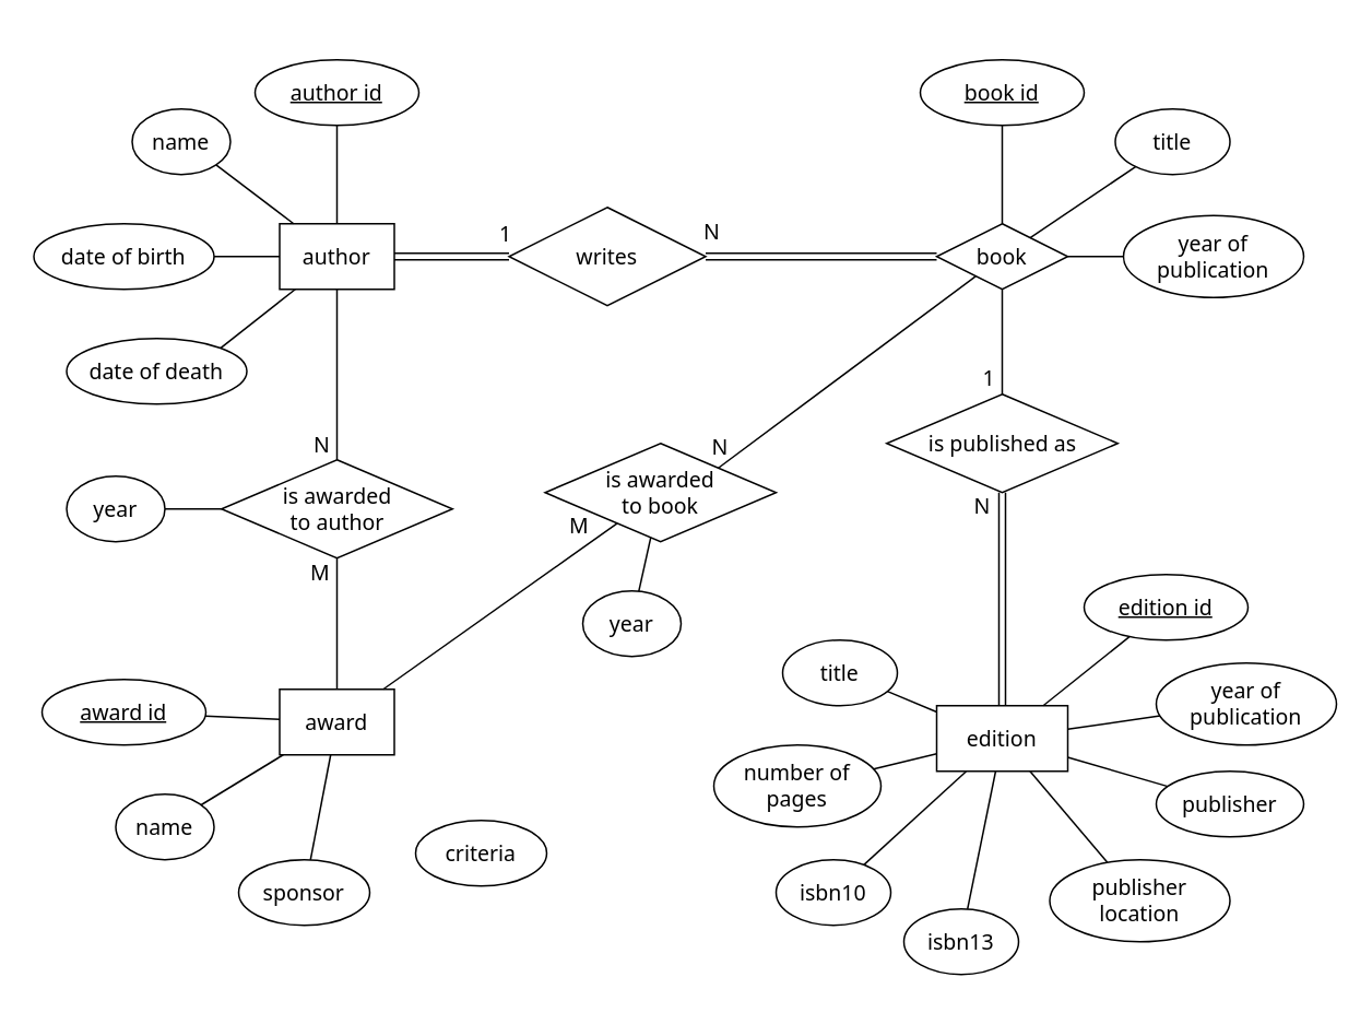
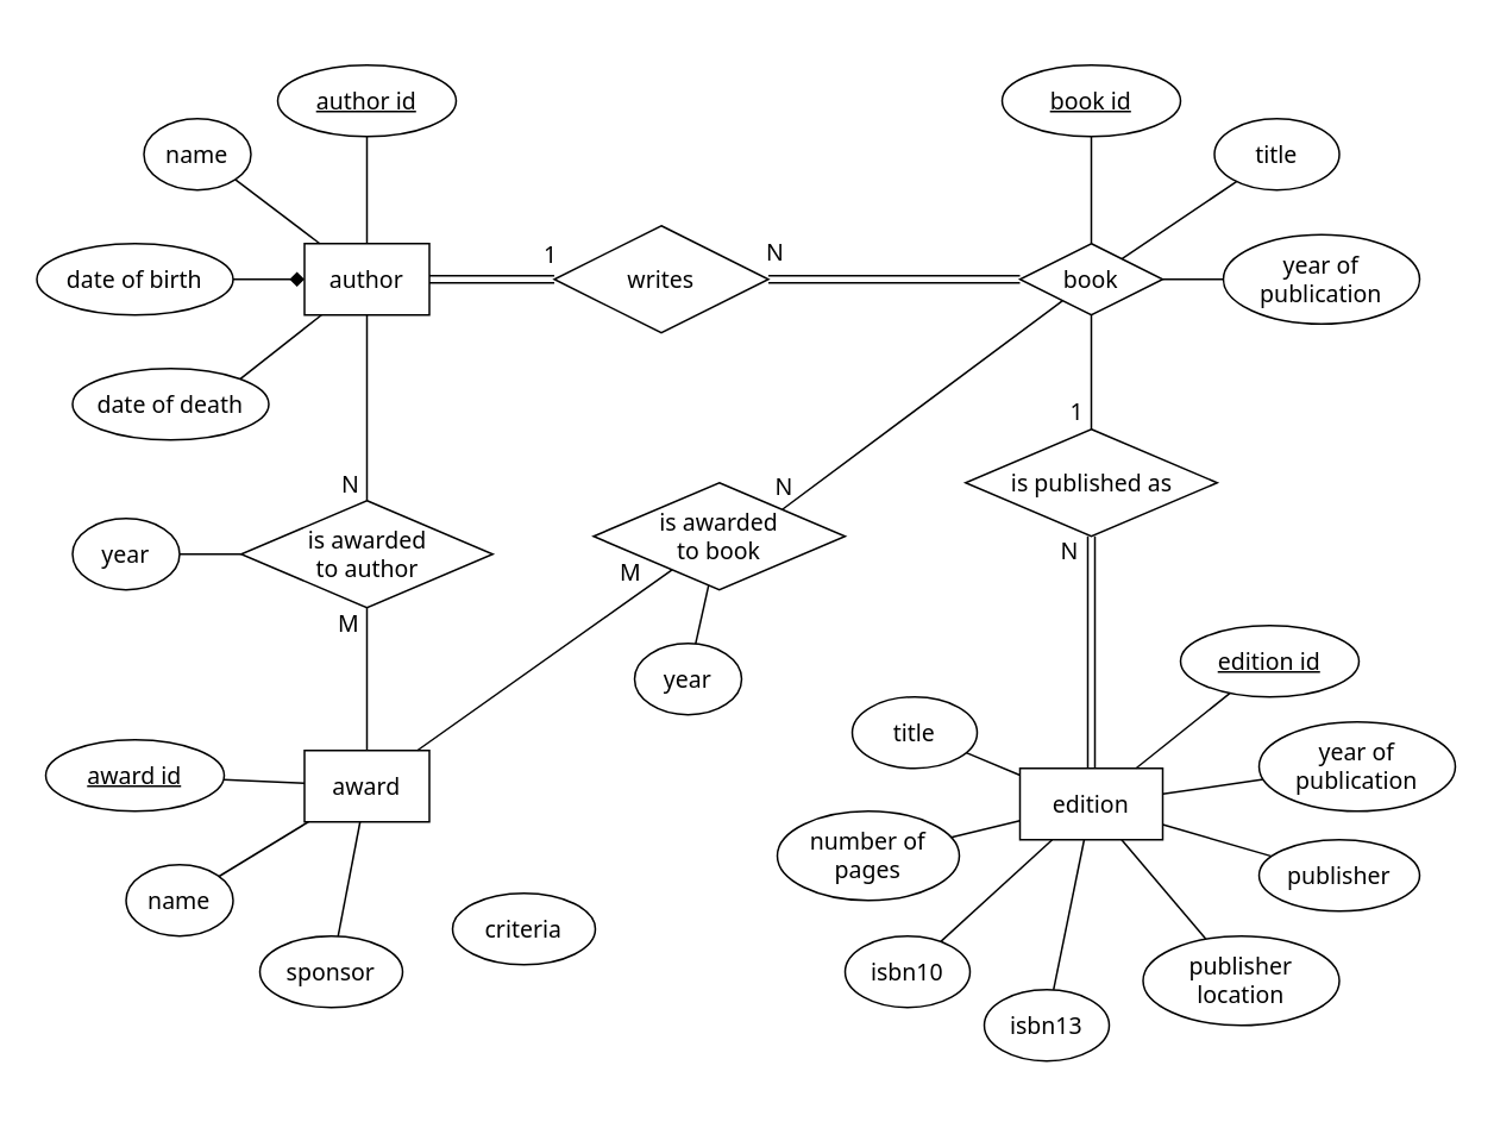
- <mxCell id="9" value="" style="endArrow=none;html=1;rounded=0;exitX=1;exitY=0.5;exitDx=0;exitDy=0;fontSize=13;fontFamily=Noto Sans;fontSource=https%3A%2F%2Ffonts.googleapis.com%2Fcss%3Ffamily%3DNoto%2BSans;" edge="1" parent="1" source="7" target="2"><mxGeometry relative="1" as="geometry"><mxPoint x="141.213" y="110.142" as="sourcePoint" /><mxPoint x="188.581" y="146" as="targetPoint" /></mxGeometry></mxCell>
+ <mxCell id="9" value="" style="endArrow=diamond;html=1;rounded=0;exitX=1;exitY=0.5;exitDx=0;exitDy=0;fontSize=13;fontFamily=Noto Sans;fontSource=https%3A%2F%2Ffonts.googleapis.com%2Fcss%3Ffamily%3DNoto%2BSans;" edge="1" parent="1" source="7" target="2"><mxGeometry relative="1" as="geometry"><mxPoint x="141.213" y="110.142" as="sourcePoint" /><mxPoint x="188.581" y="146" as="targetPoint" /></mxGeometry></mxCell>
